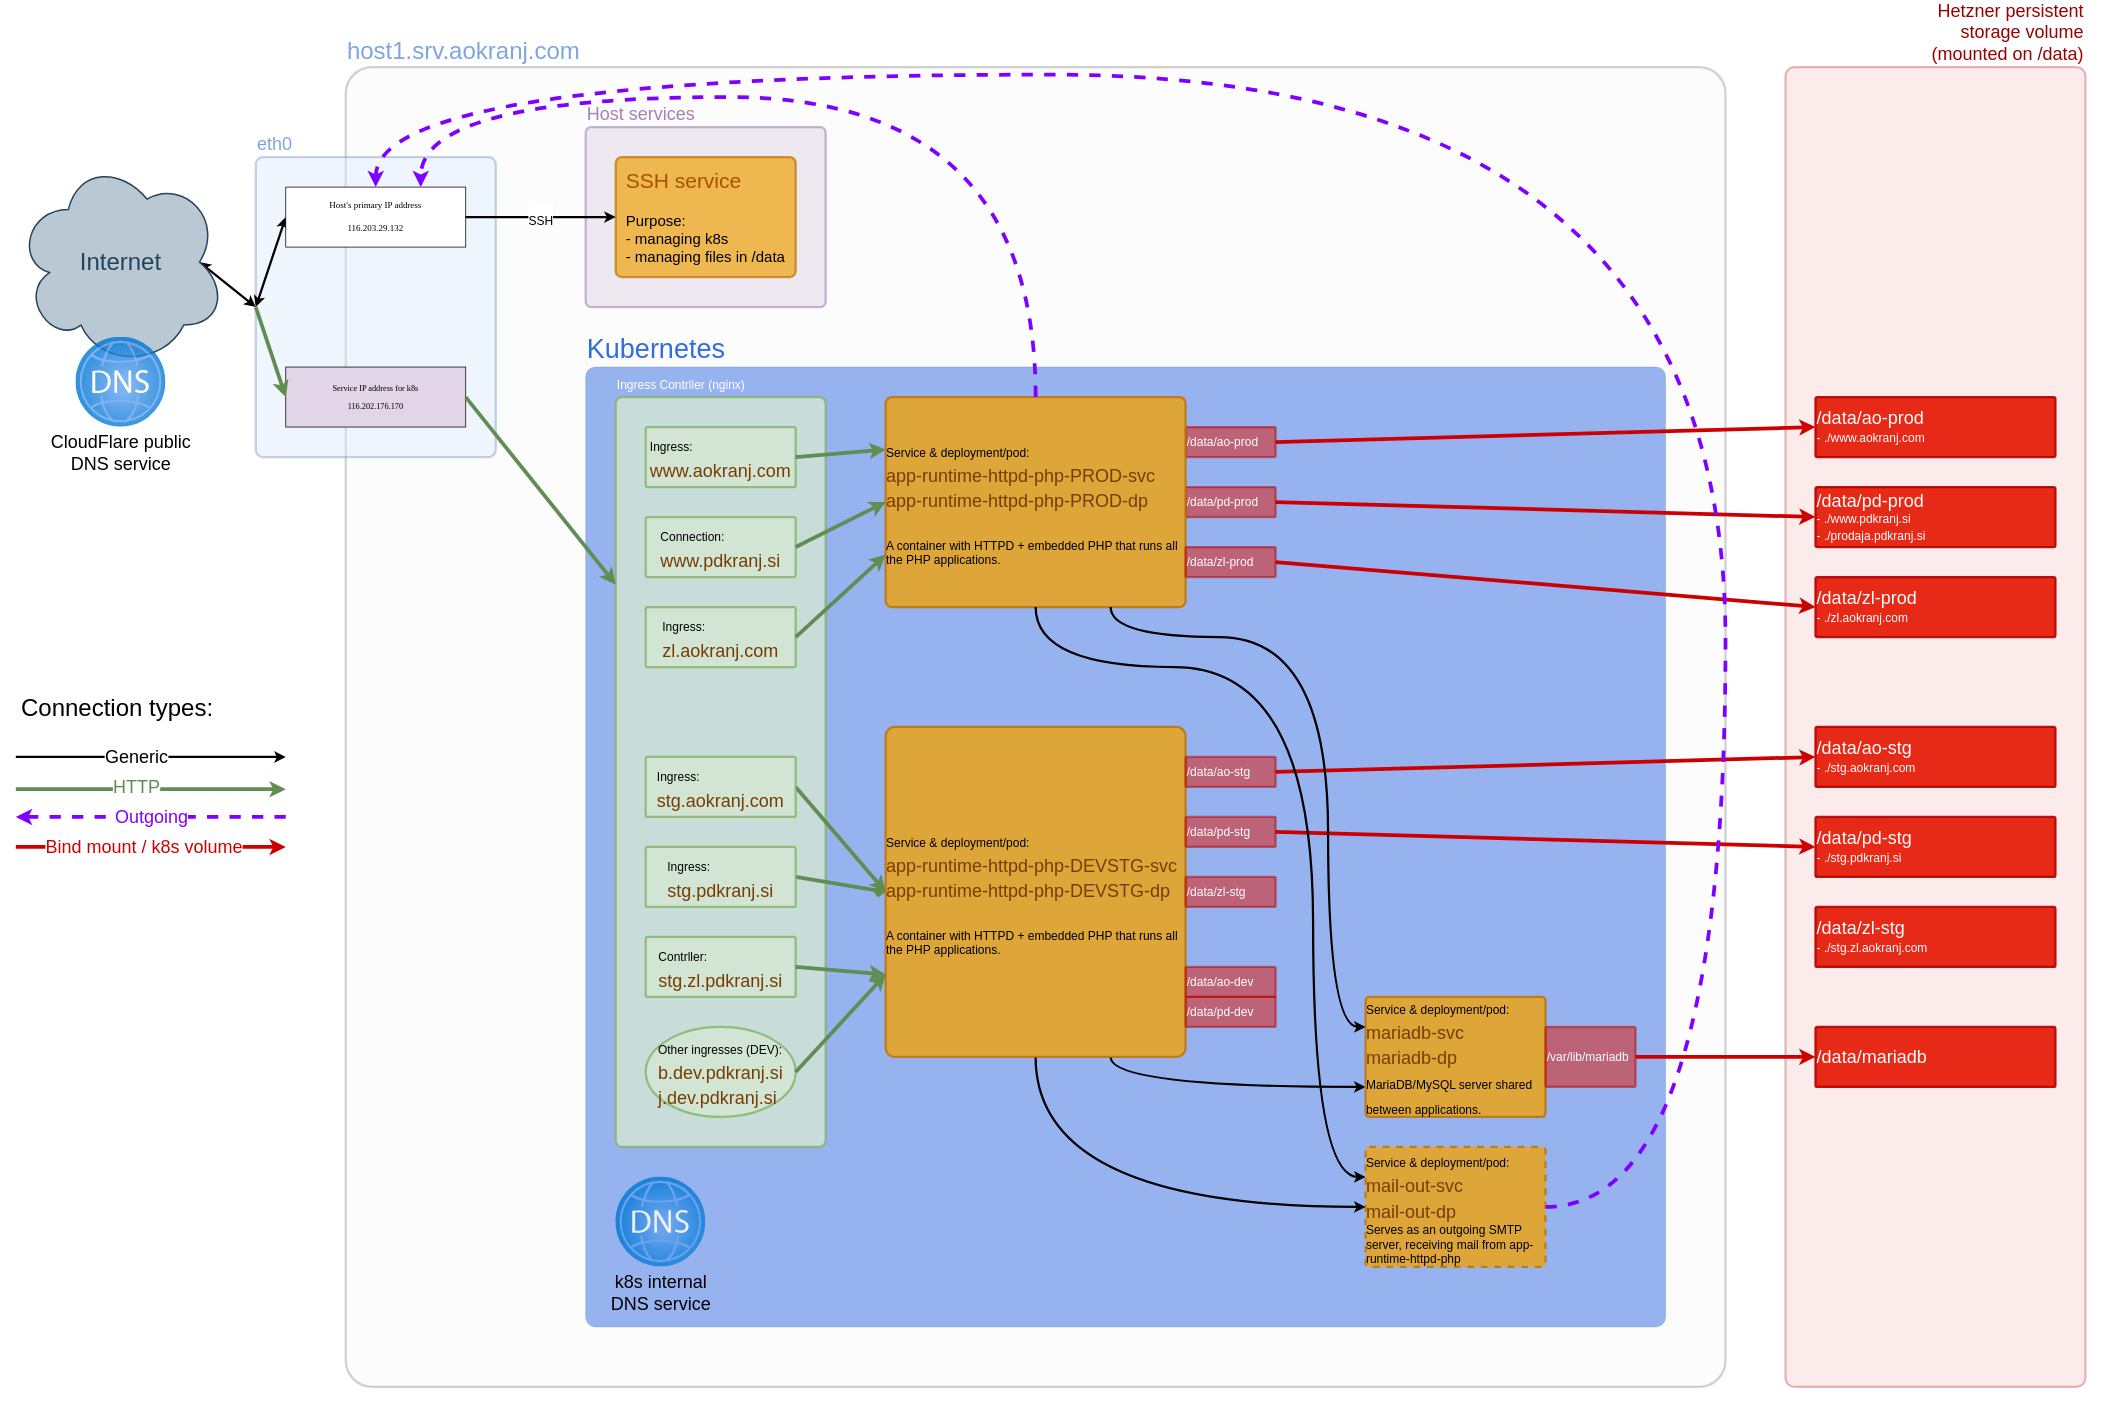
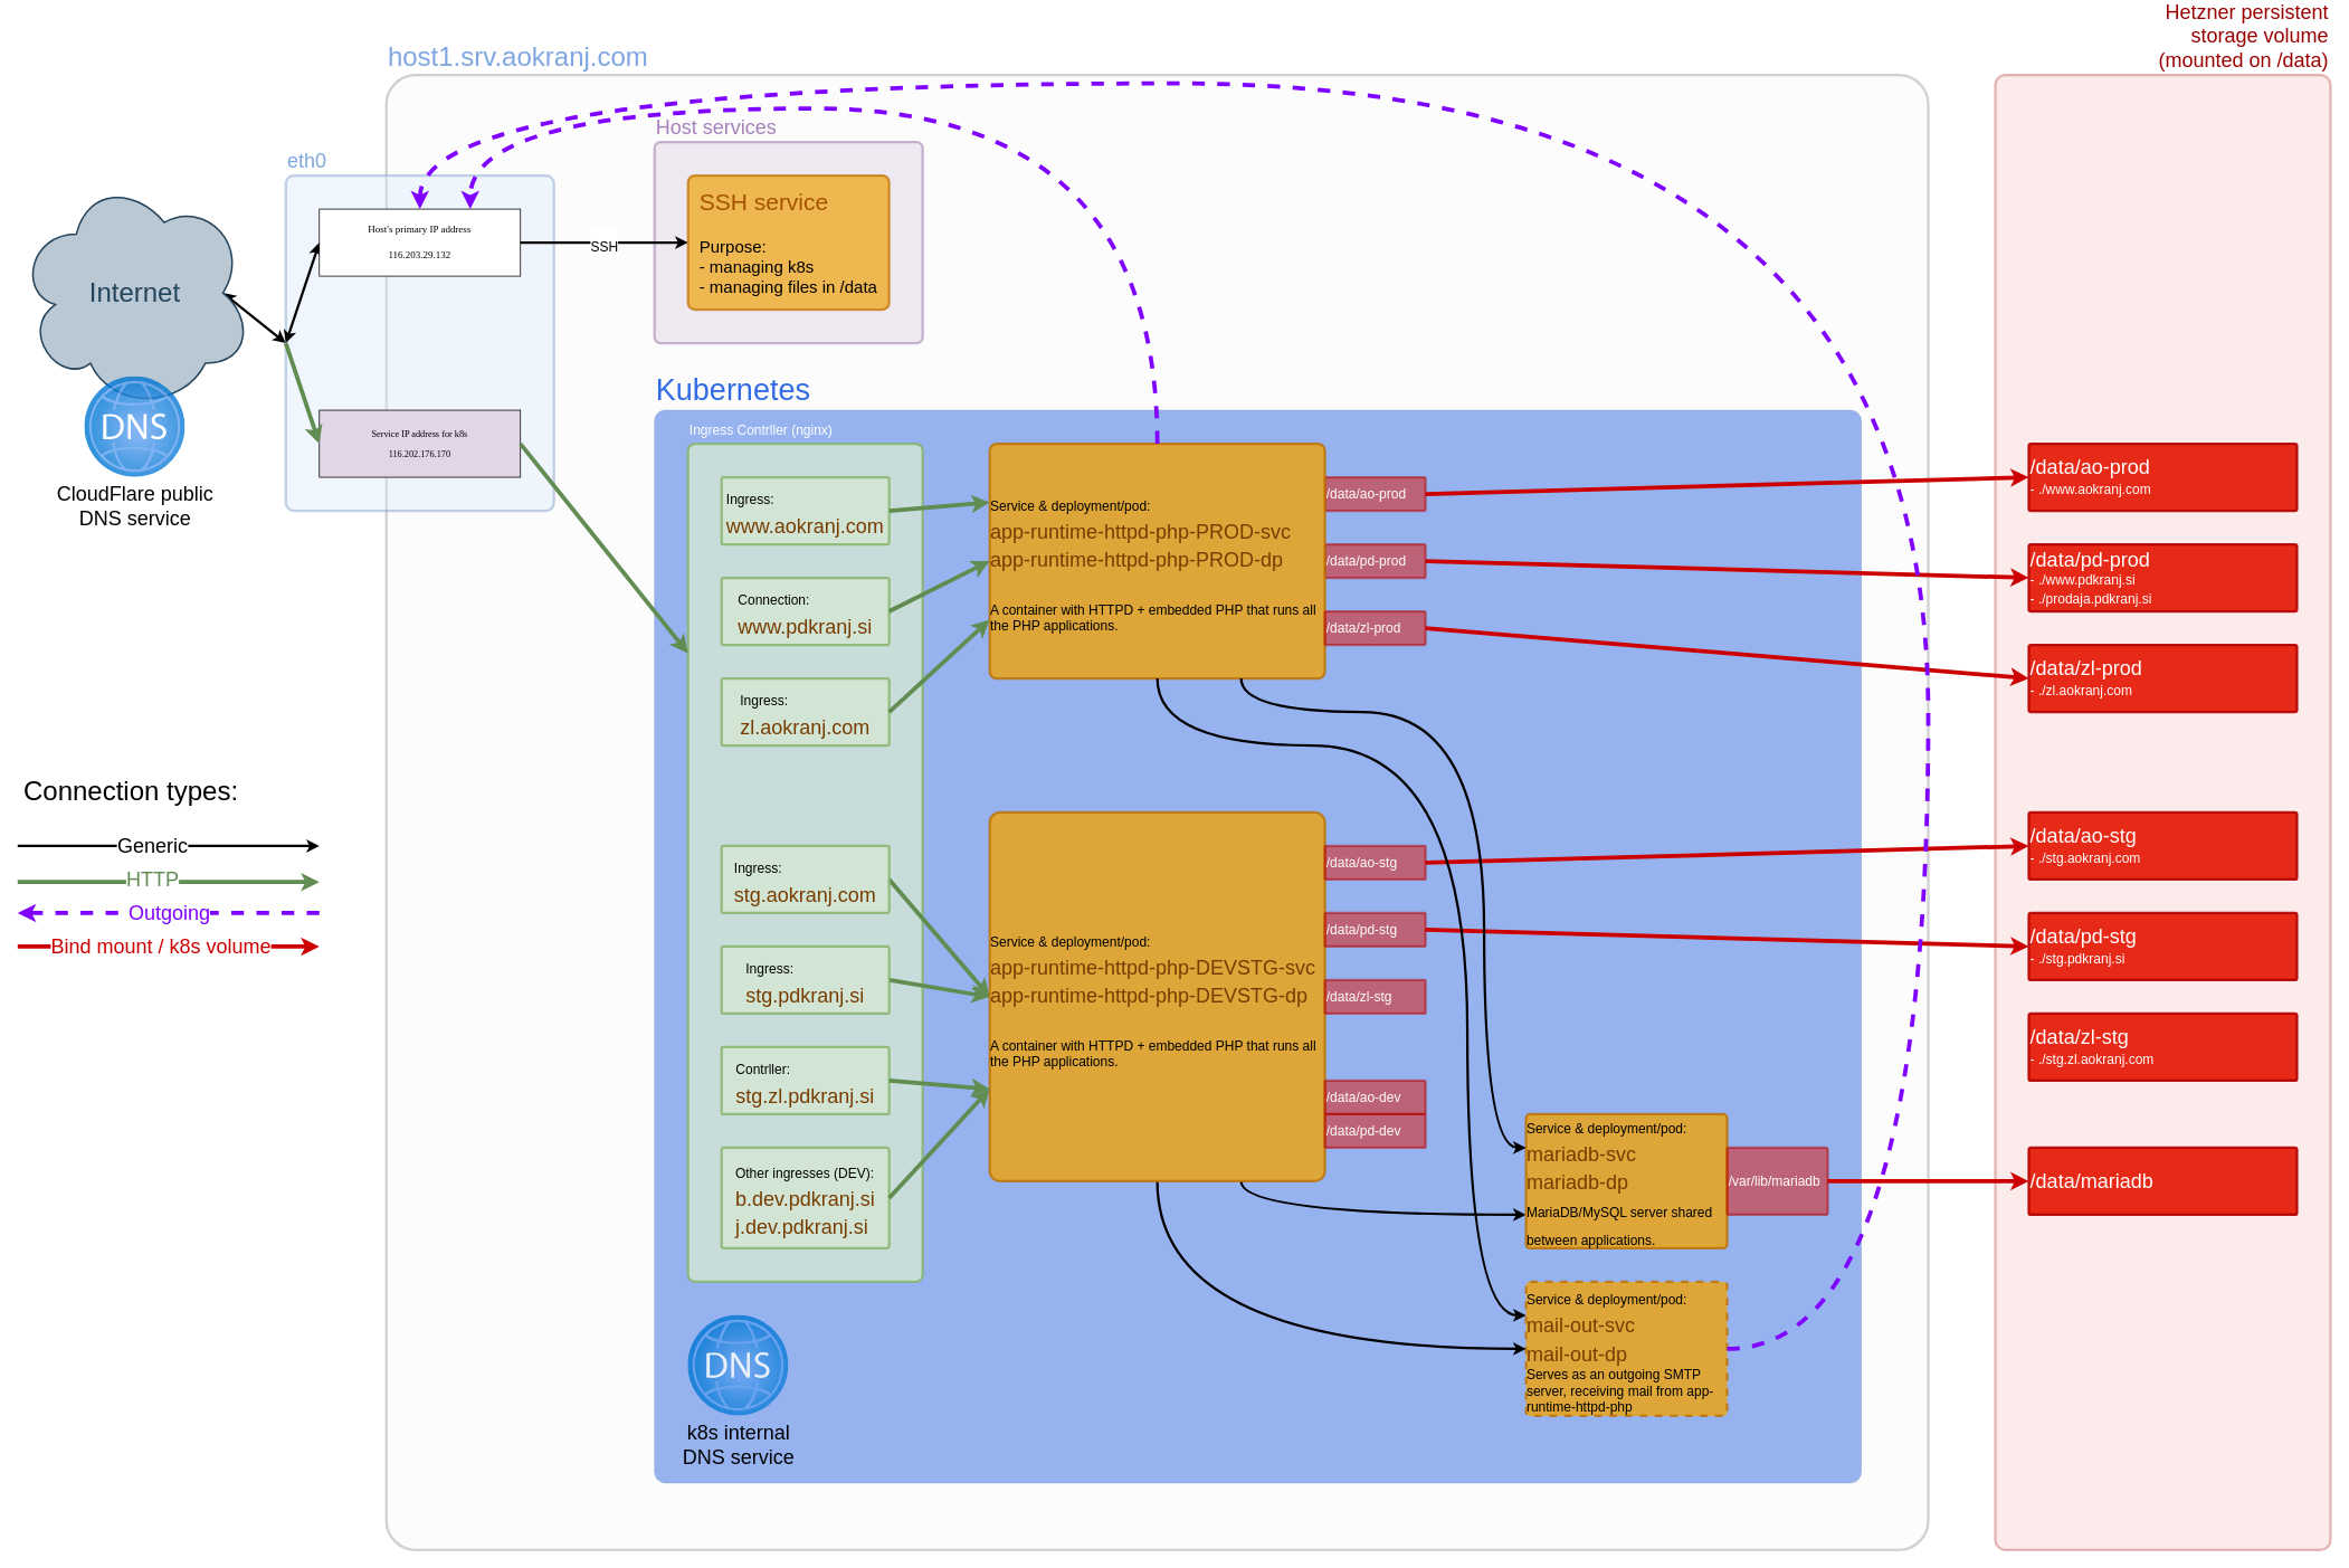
- <mxCell id="27" style="edgeStyle=none;rounded=0;orthogonalLoop=1;jettySize=auto;html=1;exitX=1;exitY=0.5;exitDx=0;exitDy=0;entryX=0;entryY=0.5;entryDx=0;entryDy=0;fontSize=16;fontColor=#FFFFFF;startArrow=none;startFill=0;endArrow=diamond;endFill=1;strokeWidth=5;strokeColor=#618C52;" parent="1" source="28" target="33" edge="1"><mxGeometry relative="1" as="geometry" /></mxCell>
+ <mxCell id="27" style="edgeStyle=none;rounded=0;orthogonalLoop=1;jettySize=auto;html=1;exitX=1;exitY=0.5;exitDx=0;exitDy=0;entryX=0;entryY=0.5;entryDx=0;entryDy=0;fontSize=16;fontColor=#FFFFFF;startArrow=none;startFill=0;endArrow=classic;endFill=1;strokeWidth=5;strokeColor=#618C52;" parent="1" source="28" target="33" edge="1"><mxGeometry relative="1" as="geometry" /></mxCell>
- <mxCell id="60" value="&lt;div style=&quot;text-align: left&quot;&gt;&lt;span style=&quot;font-size: 16px&quot;&gt;Other ingresses (DEV):&lt;/span&gt;&lt;/div&gt;&lt;font&gt;&lt;div style=&quot;text-align: left&quot;&gt;&lt;span style=&quot;font-size: 24px ; color: rgb(120 , 60 , 0)&quot;&gt;b.dev.pdkranj.si&lt;/span&gt;&lt;/div&gt;&lt;div style=&quot;text-align: left&quot;&gt;&lt;font color=&quot;#783c00&quot;&gt;&lt;span style=&quot;font-size: 24px&quot;&gt;j.dev.pdkranj.si&lt;/span&gt;&lt;/font&gt;&lt;/div&gt;&lt;/font&gt;" style="ellipse;whiteSpace=wrap;html=1;shadow=0;strokeColor=#82b366;fillColor=#d5e8d4;fontSize=28;opacity=80;fontStyle=0;strokeWidth=3;arcSize=3;align=center;labelPosition=center;verticalLabelPosition=middle;verticalAlign=middle;labelBackgroundColor=none;" parent="1" vertex="1"><mxGeometry x="860" y="1300" width="200" height="120" as="geometry" /></mxCell>
+ <mxCell id="60" value="&lt;div style=&quot;text-align: left&quot;&gt;&lt;span style=&quot;font-size: 16px&quot;&gt;Other ingresses (DEV):&lt;/span&gt;&lt;/div&gt;&lt;font&gt;&lt;div style=&quot;text-align: left&quot;&gt;&lt;span style=&quot;font-size: 24px ; color: rgb(120 , 60 , 0)&quot;&gt;b.dev.pdkranj.si&lt;/span&gt;&lt;/div&gt;&lt;div style=&quot;text-align: left&quot;&gt;&lt;font color=&quot;#783c00&quot;&gt;&lt;span style=&quot;font-size: 24px&quot;&gt;j.dev.pdkranj.si&lt;/span&gt;&lt;/font&gt;&lt;/div&gt;&lt;/font&gt;" style="rounded=1;whiteSpace=wrap;html=1;shadow=0;strokeColor=#82b366;fillColor=#d5e8d4;fontSize=28;opacity=80;fontStyle=0;strokeWidth=3;arcSize=3;align=center;labelPosition=center;verticalLabelPosition=middle;verticalAlign=middle;labelBackgroundColor=none;" parent="1" vertex="1"><mxGeometry x="860" y="1300" width="200" height="120" as="geometry" /></mxCell>
